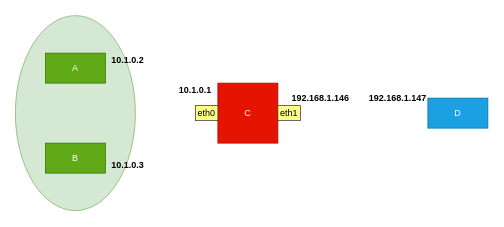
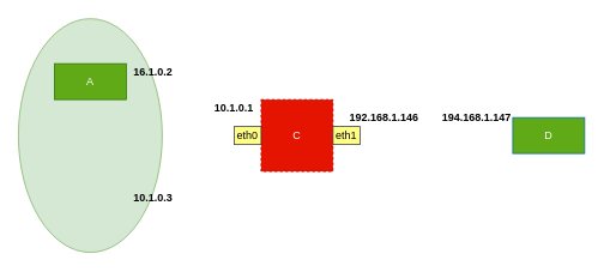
- <mxCell id="10" value="10.1.0.2" style="text;html=1;strokeColor=none;fillColor=none;align=center;verticalAlign=middle;whiteSpace=wrap;rounded=0;fontStyle=1" vertex="1" parent="1"><mxGeometry x="140" y="70" width="60" height="20" as="geometry" /></mxCell>
+ <mxCell id="10" value="16.1.0.2" style="text;html=1;strokeColor=none;fillColor=none;align=center;verticalAlign=middle;whiteSpace=wrap;rounded=0;fontStyle=1" vertex="1" parent="1"><mxGeometry x="140" y="70" width="60" height="20" as="geometry" /></mxCell>
- <mxCell id="14" value="192.168.1.147" style="text;html=1;strokeColor=none;fillColor=none;align=center;verticalAlign=middle;whiteSpace=wrap;rounded=0;fontStyle=1" vertex="1" parent="1"><mxGeometry x="490" y="120" width="80" height="20" as="geometry" /></mxCell>
+ <mxCell id="14" value="194.168.1.147" style="text;html=1;strokeColor=none;fillColor=none;align=center;verticalAlign=middle;whiteSpace=wrap;rounded=0;fontStyle=1" vertex="1" parent="1"><mxGeometry x="490" y="120" width="80" height="20" as="geometry" /></mxCell>
- <mxCell id="5" value="C" style="rounded=0;whiteSpace=wrap;html=1;fillColor=#e51400;fontColor=#ffffff;strokeColor=#B20000;" vertex="1" parent="1"><mxGeometry x="290" y="110" width="80" height="80" as="geometry" /></mxCell>
+ <mxCell id="5" value="C" style="rounded=0;whiteSpace=wrap;html=1;fillColor=#e51400;fontColor=#ffffff;strokeColor=#B20000;dashed=1;" vertex="1" parent="1"><mxGeometry x="290" y="110" width="80" height="80" as="geometry" /></mxCell>
- <mxCell id="9" value="D" style="rounded=0;whiteSpace=wrap;html=1;fillColor=#1ba1e2;fontColor=#ffffff;strokeColor=#006EAF;" vertex="1" parent="1"><mxGeometry x="570" y="130" width="80" height="40" as="geometry" /></mxCell>
+ <mxCell id="9" value="D" style="rounded=0;whiteSpace=wrap;html=1;fillColor=#60a917;fontColor=#ffffff;strokeColor=#006EAF;" vertex="1" parent="1"><mxGeometry x="570" y="130" width="80" height="40" as="geometry" /></mxCell>
- <mxCell id="4" value="B" style="rounded=0;whiteSpace=wrap;html=1;fillColor=#60a917;strokeColor=#2D7600;fontColor=#ffffff;" vertex="1" parent="1"><mxGeometry x="60" y="190" width="80" height="40" as="geometry" /></mxCell>
